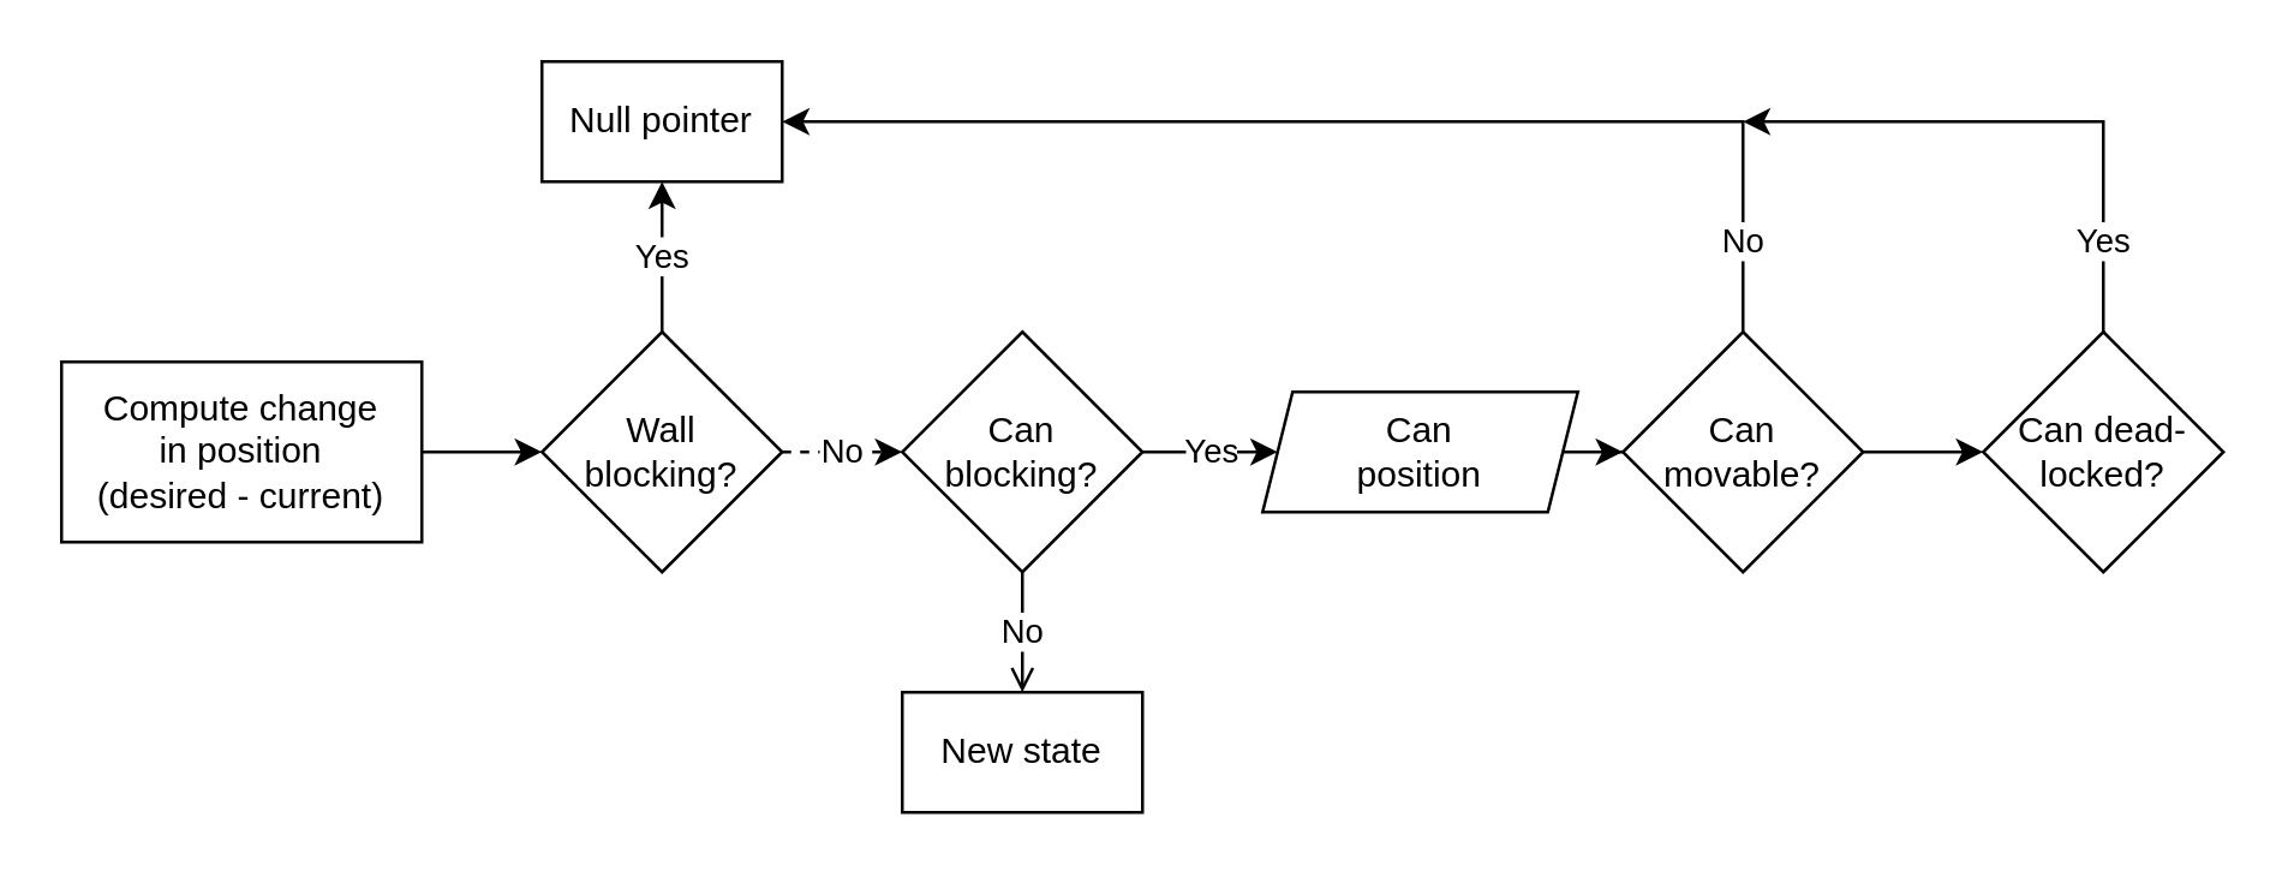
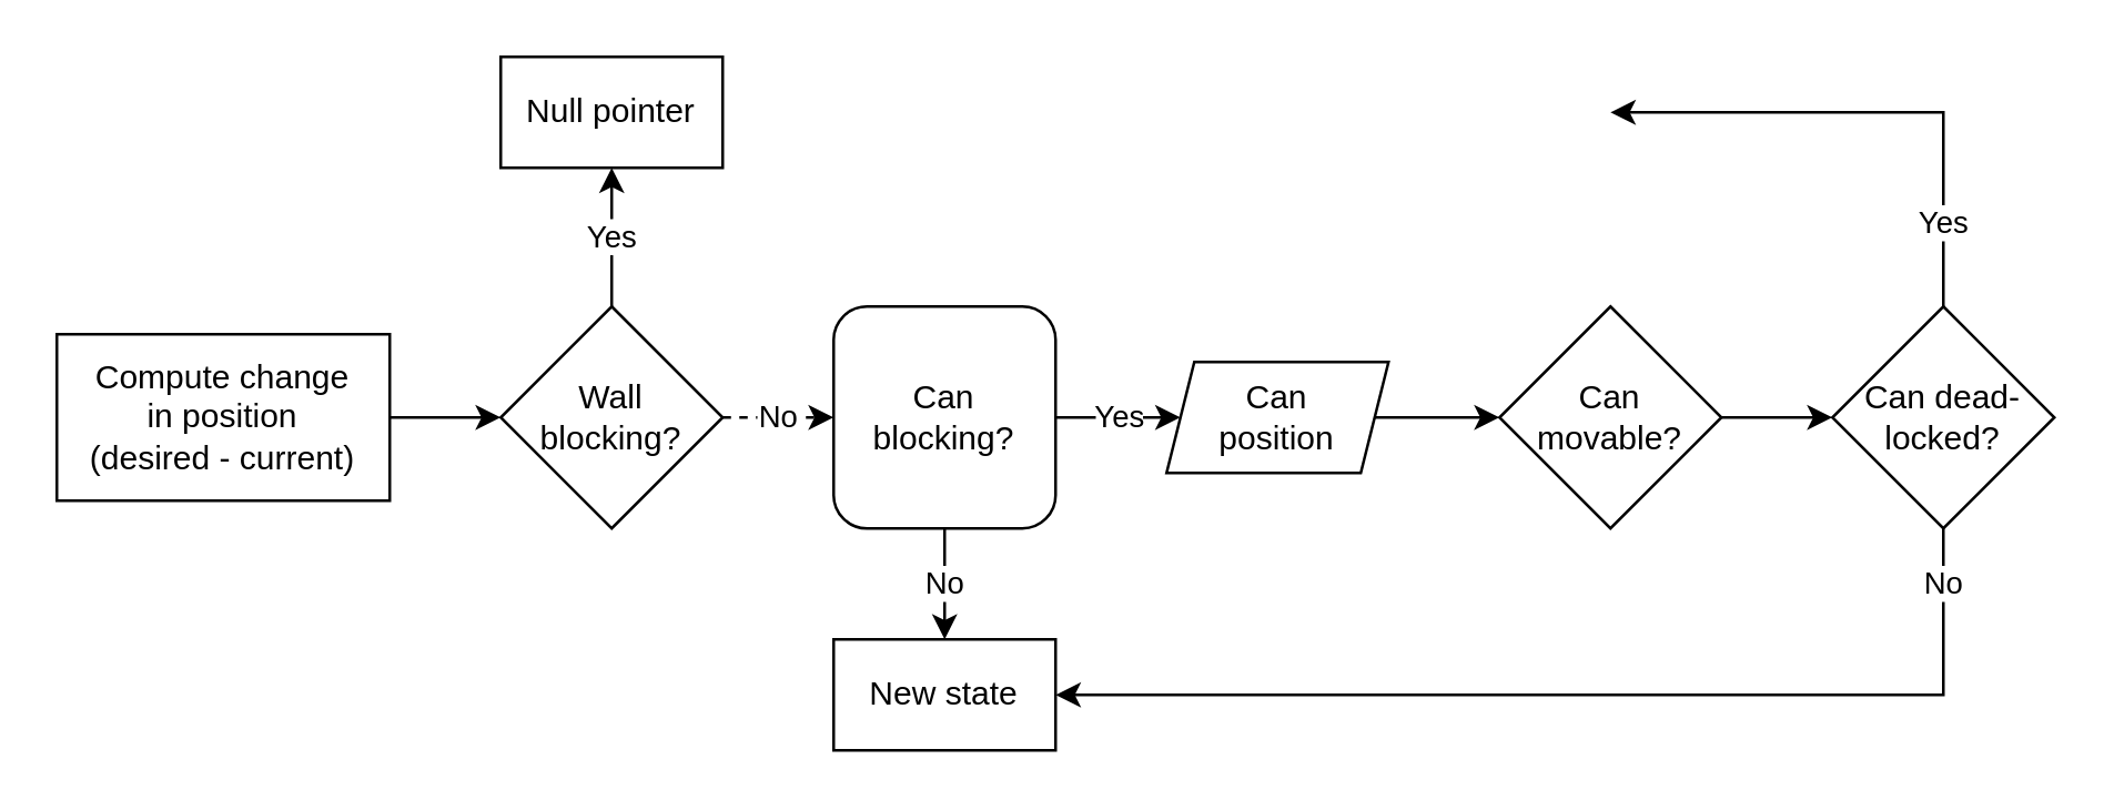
- <mxCell id="14" value="No" style="edgeStyle=orthogonalEdgeStyle;rounded=0;orthogonalLoop=1;jettySize=auto;html=1;entryX=1;entryY=0.5;entryDx=0;entryDy=0;" edge="1" parent="1" source="16" target="10"><mxGeometry x="-0.846" relative="1" as="geometry"><Array as="points"><mxPoint x="580" y="40" /></Array><mxPoint as="offset" /></mxGeometry></mxCell>
- <mxCell id="9" value="Can&lt;br&gt;blocking?" style="rhombus;whiteSpace=wrap;html=1;" vertex="1" parent="1"><mxGeometry x="300" y="110" width="80" height="80" as="geometry" /></mxCell>
+ <mxCell id="9" value="Can&lt;br&gt;blocking?" style="whiteSpace=wrap;html=1;rounded=1;" vertex="1" parent="1"><mxGeometry x="300" y="110" width="80" height="80" as="geometry" /></mxCell>
- <mxCell id="13" value="Can&lt;br&gt;position" style="shape=parallelogram;perimeter=parallelogramPerimeter;whiteSpace=wrap;html=1;fixedSize=1;size=10;" vertex="1" parent="1"><mxGeometry x="420" y="130" width="105" height="40" as="geometry" /></mxCell>
+ <mxCell id="13" value="Can&lt;br&gt;position" style="shape=parallelogram;perimeter=parallelogramPerimeter;whiteSpace=wrap;html=1;fixedSize=1;size=10;" vertex="1" parent="1"><mxGeometry x="420" y="130" width="80" height="40" as="geometry" /></mxCell>
- <mxCell id="7" value="No" style="edgeStyle=orthogonalEdgeStyle;rounded=0;orthogonalLoop=1;jettySize=auto;html=1;endArrow=open;" edge="1" parent="1" source="9" target="11"><mxGeometry relative="1" as="geometry" /></mxCell>
+ <mxCell id="7" value="No" style="edgeStyle=orthogonalEdgeStyle;rounded=0;orthogonalLoop=1;jettySize=auto;html=1;" edge="1" parent="1" source="9" target="11"><mxGeometry relative="1" as="geometry" /></mxCell>
+ <mxCell id="18" value="No" style="edgeStyle=orthogonalEdgeStyle;rounded=0;orthogonalLoop=1;jettySize=auto;html=1;entryX=1;entryY=0.5;entryDx=0;entryDy=0;" edge="1" parent="1" source="19" target="11"><mxGeometry x="-0.895" relative="1" as="geometry"><Array as="points"><mxPoint x="700" y="250" /></Array><mxPoint as="offset" /></mxGeometry></mxCell>
